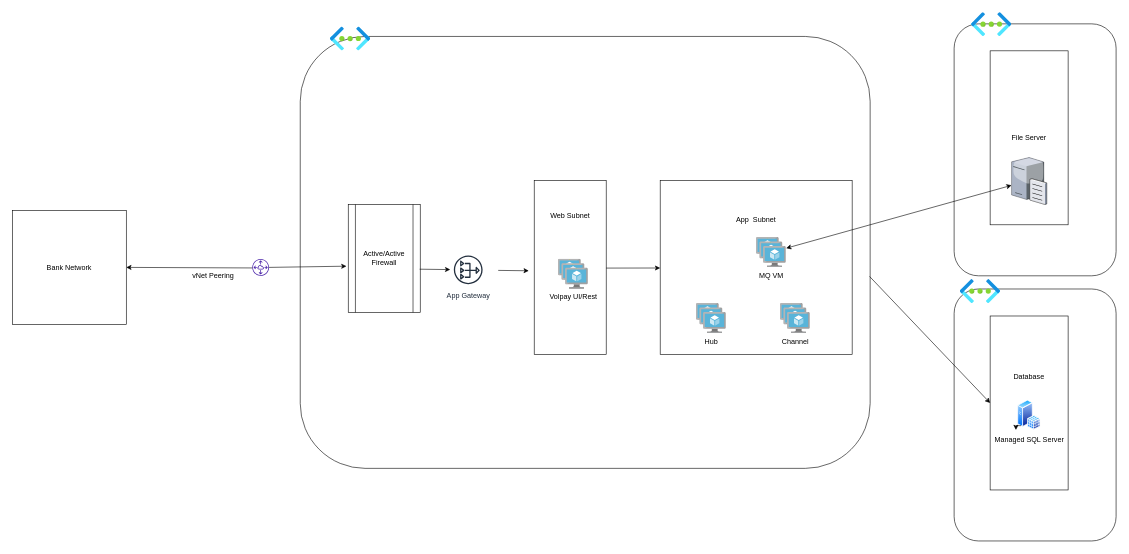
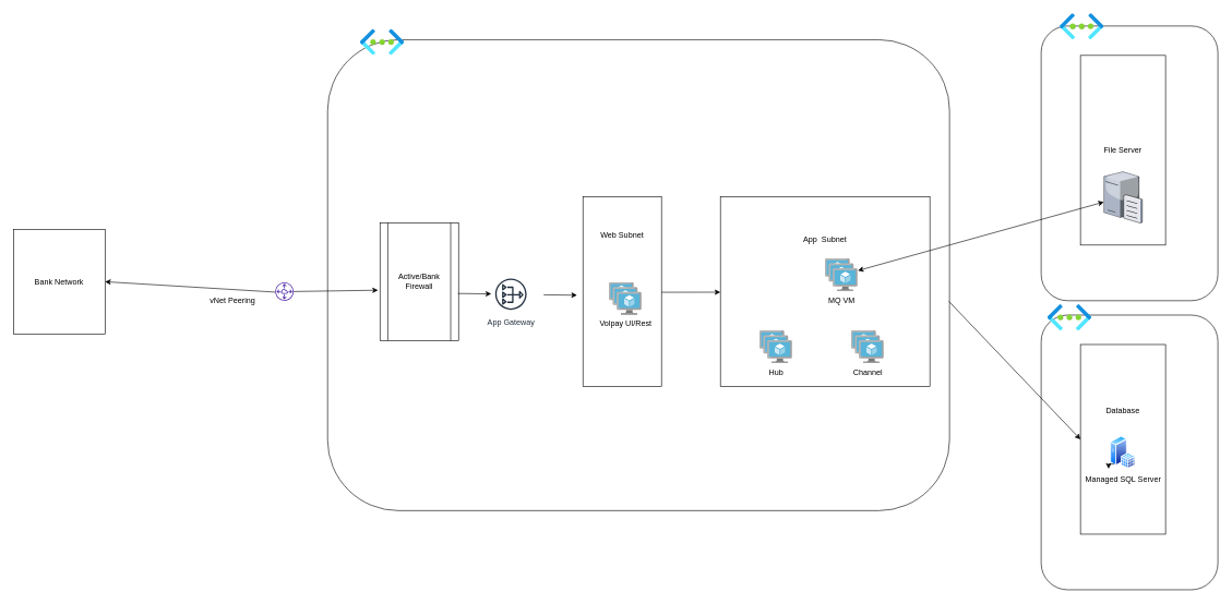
- <mxCell id="7" value="Active/Active Firewall" style="shape=process;whiteSpace=wrap;html=1;backgroundOutline=1;" vertex="1" parent="1"><mxGeometry x="580" y="340" width="120" height="180" as="geometry" /></mxCell>
+ <mxCell id="7" value="Active/Bank Firewall" style="shape=process;whiteSpace=wrap;html=1;backgroundOutline=1;" vertex="1" parent="1"><mxGeometry x="580" y="340" width="120" height="180" as="geometry" /></mxCell>
- <mxCell id="4" value="Bank Network" style="whiteSpace=wrap;html=1;aspect=fixed;" vertex="1" parent="1"><mxGeometry x="20" y="350" width="190" height="190" as="geometry" /></mxCell>
+ <mxCell id="4" value="Bank Network" style="whiteSpace=wrap;html=1;aspect=fixed;" vertex="1" parent="1"><mxGeometry x="20" y="350" width="140" height="160" as="geometry" /></mxCell>
